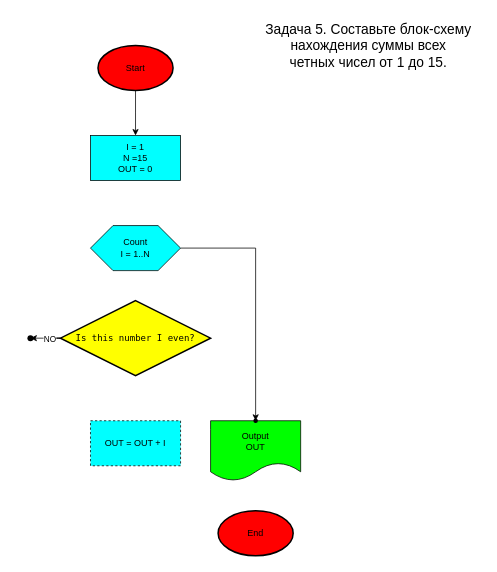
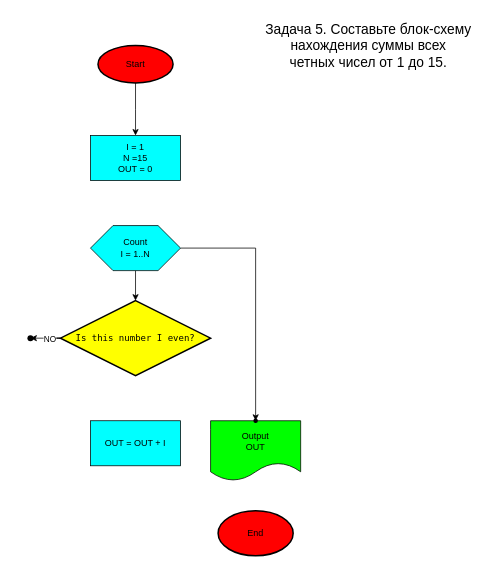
- <mxCell id="3" value="Start" style="strokeWidth=2;html=1;shape=mxgraph.flowchart.start_1;whiteSpace=wrap;fillColor=#FF0000;" parent="1" vertex="1"><mxGeometry x="130" y="60" width="100" height="60" as="geometry" /></mxCell>
+ <mxCell id="3" value="Start" style="strokeWidth=2;html=1;shape=mxgraph.flowchart.start_1;whiteSpace=wrap;fillColor=#FF0000;" parent="1" vertex="1"><mxGeometry x="130" y="60" width="100" height="50" as="geometry" /></mxCell>
+ <mxCell id="9" value="" style="edgeStyle=orthogonalEdgeStyle;rounded=0;orthogonalLoop=1;jettySize=auto;html=1;" edge="1" parent="1" source="10" target="15"><mxGeometry relative="1" as="geometry" /></mxCell>
- <mxCell id="11" value="OUT = OUT + I" style="rounded=0;whiteSpace=wrap;html=1;fillColor=#00FFFF;dashed=1;" parent="1" vertex="1"><mxGeometry x="120" y="560" width="120" height="60" as="geometry" /></mxCell>
+ <mxCell id="11" value="OUT = OUT + I" style="rounded=0;whiteSpace=wrap;html=1;fillColor=#00FFFF;" parent="1" vertex="1"><mxGeometry x="120" y="560" width="120" height="60" as="geometry" /></mxCell>
